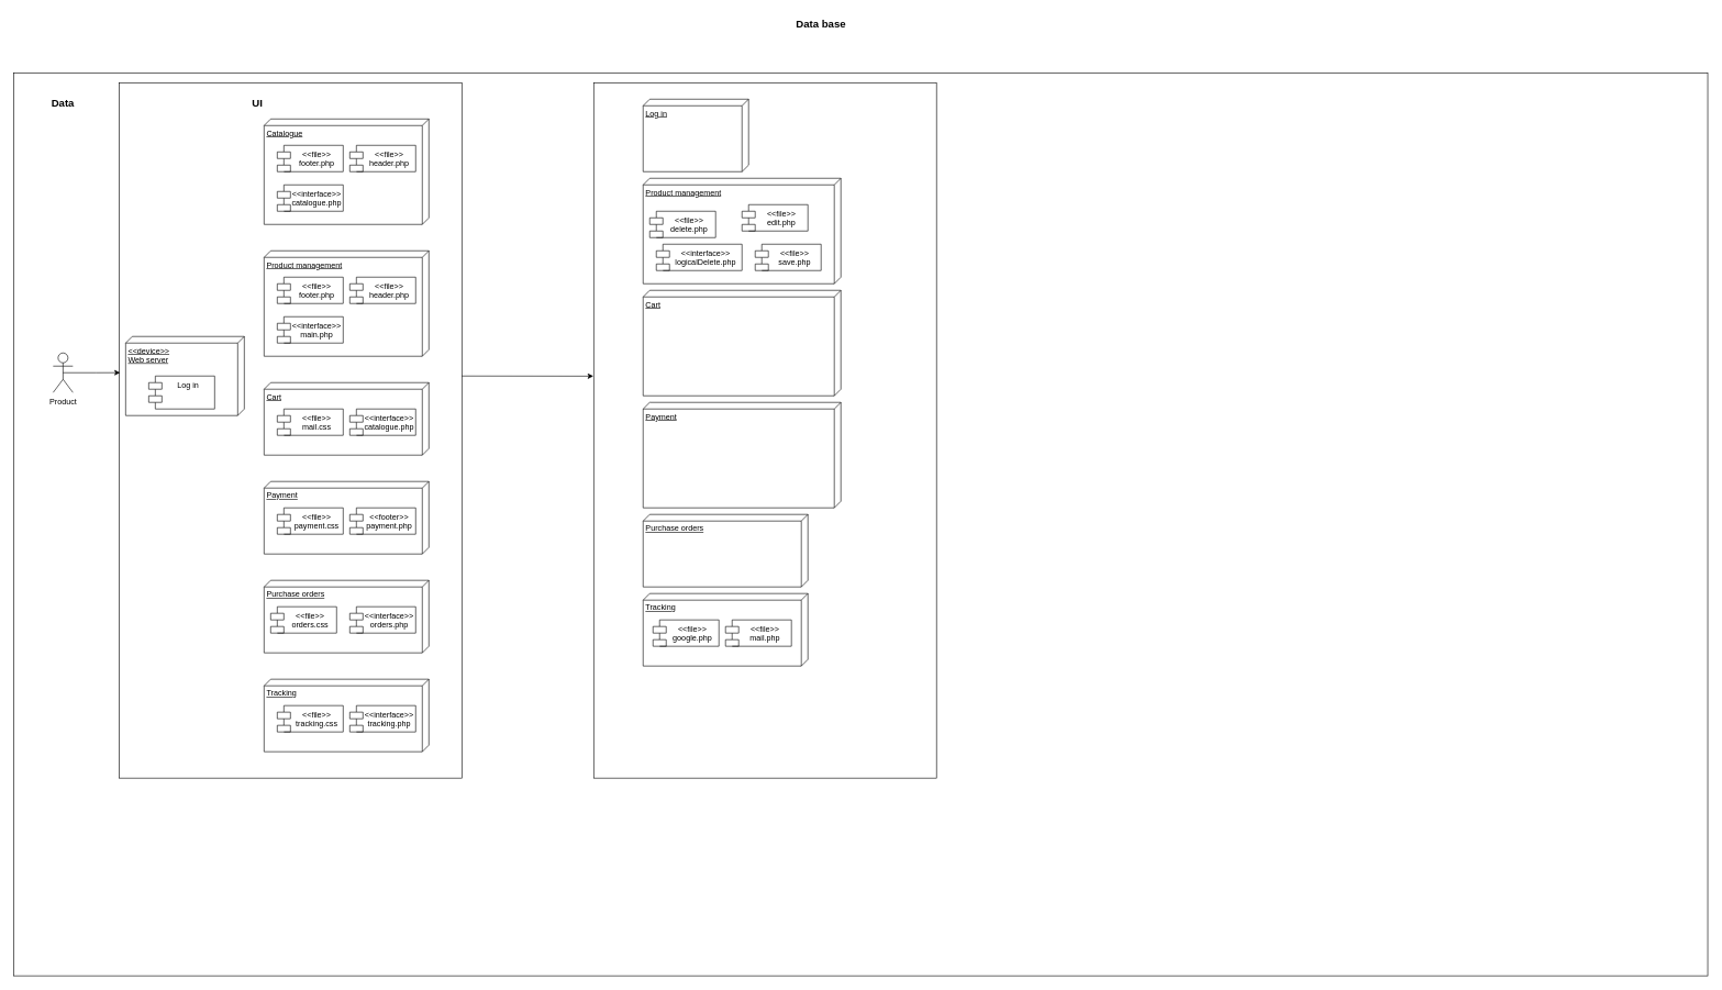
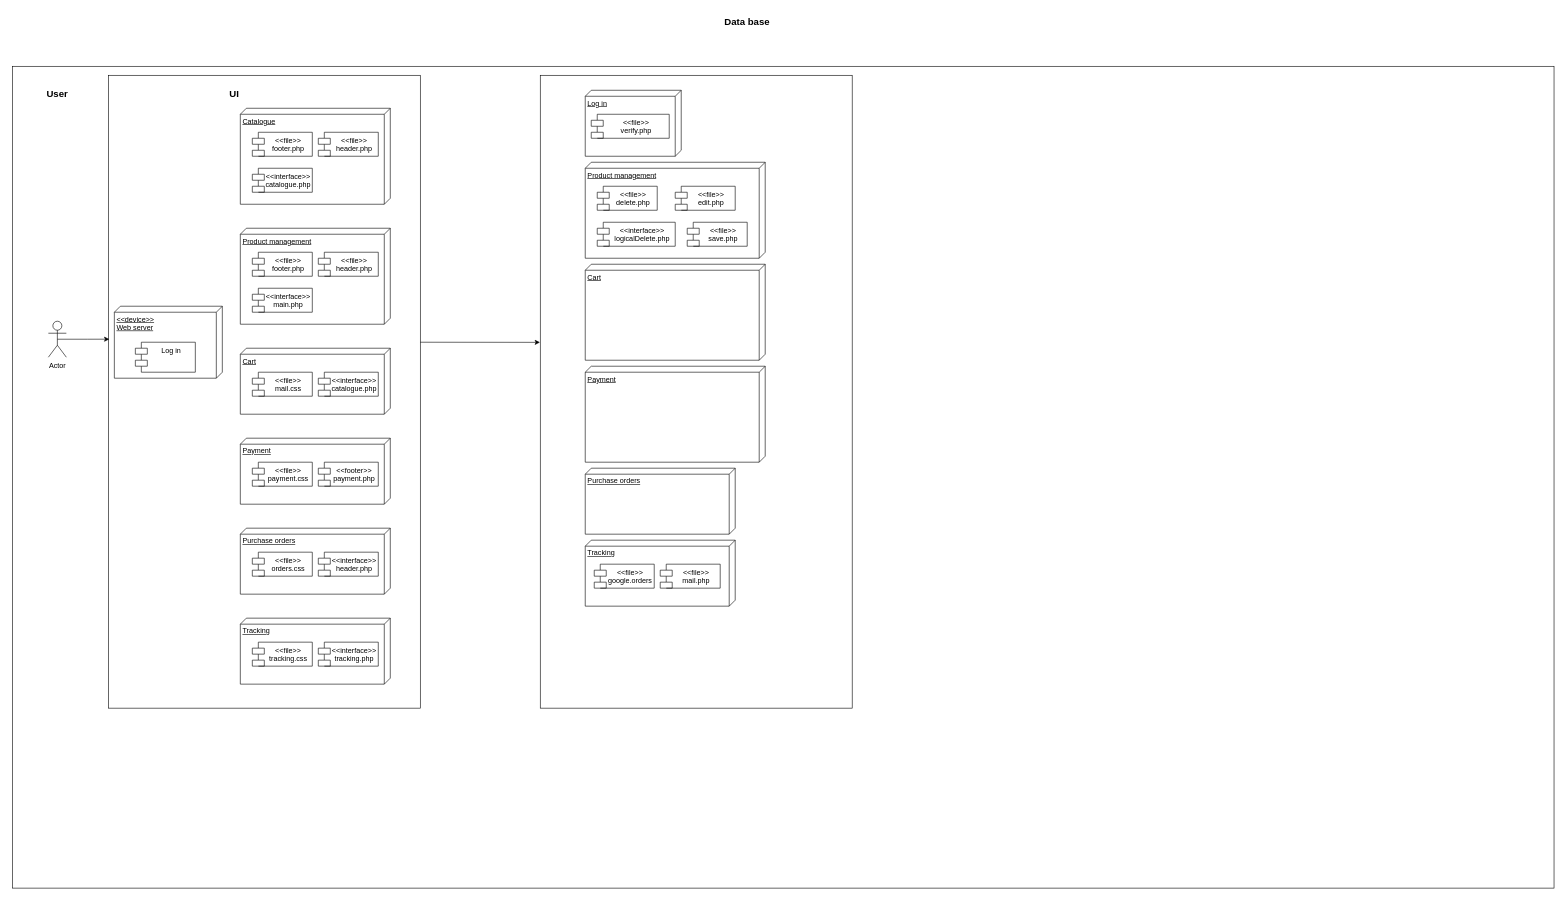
- <mxCell id="4" value="&lt;font style=&quot;font-size: 16px;&quot;&gt;&lt;b&gt;Data&lt;/b&gt;&lt;/font&gt;" style="text;html=1;strokeColor=none;fillColor=none;align=center;verticalAlign=middle;whiteSpace=wrap;rounded=0;" vertex="1" parent="1"><mxGeometry x="65" y="140" width="60" height="30" as="geometry" /></mxCell>
+ <mxCell id="4" value="&lt;font style=&quot;font-size: 16px;&quot;&gt;&lt;b&gt;User&lt;/b&gt;&lt;/font&gt;" style="text;html=1;strokeColor=none;fillColor=none;align=center;verticalAlign=middle;whiteSpace=wrap;rounded=0;" vertex="1" parent="1"><mxGeometry x="65" y="140" width="60" height="30" as="geometry" /></mxCell>
+ <mxCell id="47" value="&amp;lt;&amp;lt;file&amp;gt;&amp;gt;&lt;br&gt;verify.php" style="shape=module;align=left;spacingLeft=20;align=center;verticalAlign=top;whiteSpace=wrap;html=1;" vertex="1" parent="45"><mxGeometry x="10" y="40" width="130" height="40" as="geometry" /></mxCell>
- <mxCell id="41" value="&amp;lt;&amp;lt;file&amp;gt;&amp;gt;&lt;br&gt;delete.php" style="shape=module;align=left;spacingLeft=20;align=center;verticalAlign=top;whiteSpace=wrap;html=1;" vertex="1" parent="39"><mxGeometry x="10" y="50" width="100" height="40" as="geometry" /></mxCell>
+ <mxCell id="41" value="&amp;lt;&amp;lt;file&amp;gt;&amp;gt;&lt;br&gt;delete.php" style="shape=module;align=left;spacingLeft=20;align=center;verticalAlign=top;whiteSpace=wrap;html=1;" vertex="1" parent="39"><mxGeometry x="20" y="40" width="100" height="40" as="geometry" /></mxCell>
- <mxCell id="7" value="Product" style="shape=umlActor;verticalLabelPosition=bottom;verticalAlign=top;html=1;outlineConnect=0;" vertex="1" parent="1"><mxGeometry x="80" y="535" width="30" height="60" as="geometry" /></mxCell>
+ <mxCell id="7" value="Actor" style="shape=umlActor;verticalLabelPosition=bottom;verticalAlign=top;html=1;outlineConnect=0;" vertex="1" parent="1"><mxGeometry x="80" y="535" width="30" height="60" as="geometry" /></mxCell>
- <mxCell id="32" value="&amp;lt;&amp;lt;file&amp;gt;&amp;gt;&lt;br&gt;orders.css" style="shape=module;align=left;spacingLeft=20;align=center;verticalAlign=top;whiteSpace=wrap;html=1;" vertex="1" parent="30"><mxGeometry x="10" y="40" width="100" height="40" as="geometry" /></mxCell>
+ <mxCell id="32" value="&amp;lt;&amp;lt;file&amp;gt;&amp;gt;&lt;br&gt;orders.css" style="shape=module;align=left;spacingLeft=20;align=center;verticalAlign=top;whiteSpace=wrap;html=1;" vertex="1" parent="30"><mxGeometry x="20" y="40" width="100" height="40" as="geometry" /></mxCell>
- <mxCell id="33" value="&amp;lt;&amp;lt;interface&amp;gt;&amp;gt;&lt;br&gt;orders.php" style="shape=module;align=left;spacingLeft=20;align=center;verticalAlign=top;whiteSpace=wrap;html=1;" vertex="1" parent="30"><mxGeometry x="130" y="40" width="100" height="40" as="geometry" /></mxCell>
+ <mxCell id="33" value="&amp;lt;&amp;lt;interface&amp;gt;&amp;gt;&lt;br&gt;header.php" style="shape=module;align=left;spacingLeft=20;align=center;verticalAlign=top;whiteSpace=wrap;html=1;" vertex="1" parent="30"><mxGeometry x="130" y="40" width="100" height="40" as="geometry" /></mxCell>
- <mxCell id="55" value="&amp;lt;&amp;lt;file&amp;gt;&amp;gt;&lt;br&gt;google.php" style="shape=module;align=left;spacingLeft=20;align=center;verticalAlign=top;whiteSpace=wrap;html=1;" vertex="1" parent="1"><mxGeometry x="990" y="940" width="100" height="40" as="geometry" /></mxCell>
+ <mxCell id="55" value="&amp;lt;&amp;lt;file&amp;gt;&amp;gt;&lt;br&gt;google.orders" style="shape=module;align=left;spacingLeft=20;align=center;verticalAlign=top;whiteSpace=wrap;html=1;" vertex="1" parent="1"><mxGeometry x="990" y="940" width="100" height="40" as="geometry" /></mxCell>
